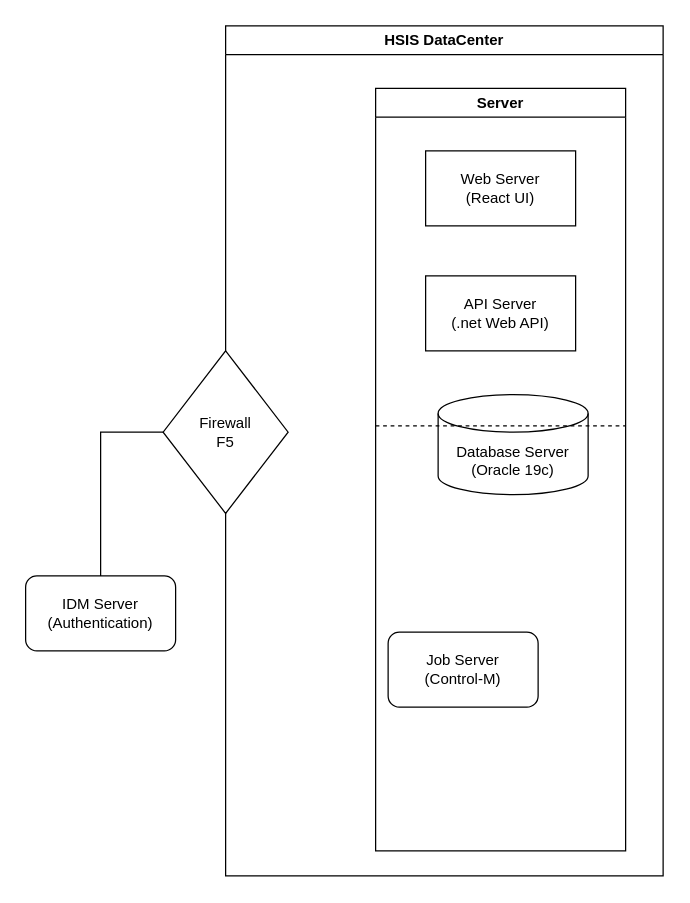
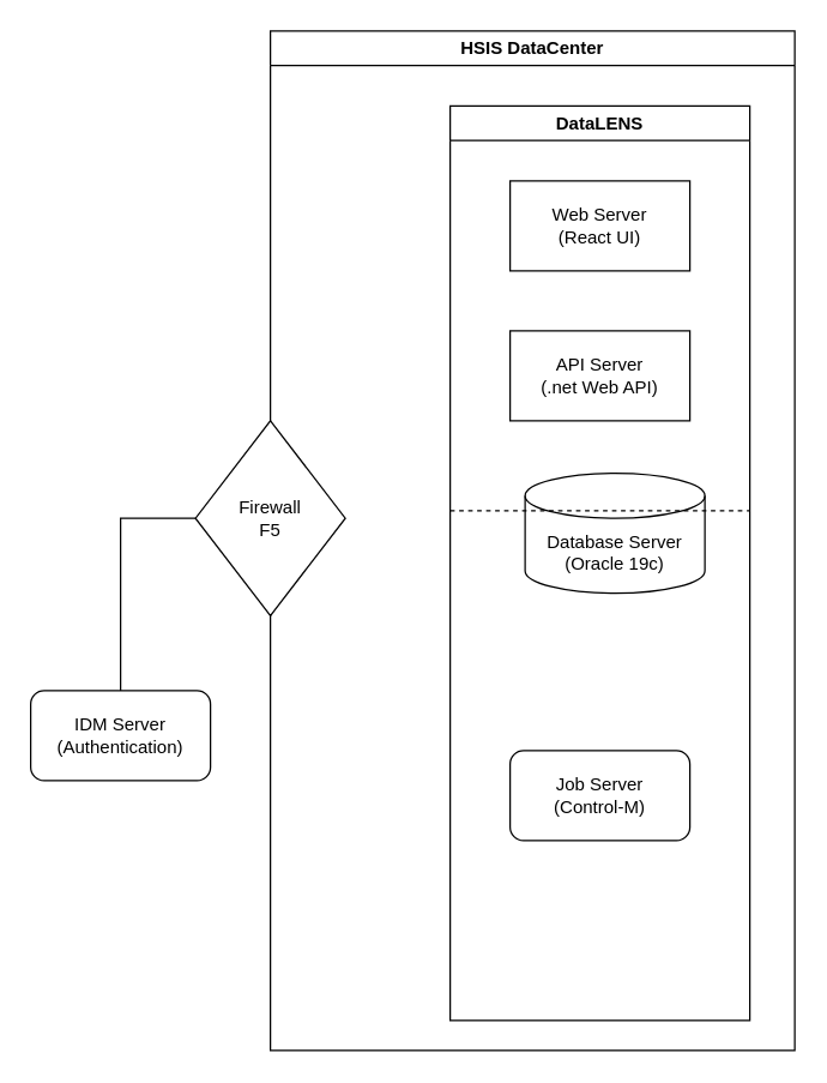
- <mxCell id="7" value="Server" style="swimlane;whiteSpace=wrap;html=1;" vertex="1" parent="3"><mxGeometry x="120" y="50" width="200" height="610" as="geometry" /></mxCell>
+ <mxCell id="7" value="DataLENS" style="swimlane;whiteSpace=wrap;html=1;" vertex="1" parent="3"><mxGeometry x="120" y="50" width="200" height="610" as="geometry" /></mxCell>
- <mxCell id="10" value="Job Server&lt;div&gt;(Control-M)&lt;/div&gt;" style="rounded=1;whiteSpace=wrap;html=1;" vertex="1" parent="3"><mxGeometry x="130" y="485" width="120" height="60" as="geometry" /></mxCell>
+ <mxCell id="10" value="Job Server&lt;div&gt;(Control-M)&lt;/div&gt;" style="rounded=1;whiteSpace=wrap;html=1;" vertex="1" parent="3"><mxGeometry x="160" y="480" width="120" height="60" as="geometry" /></mxCell>
